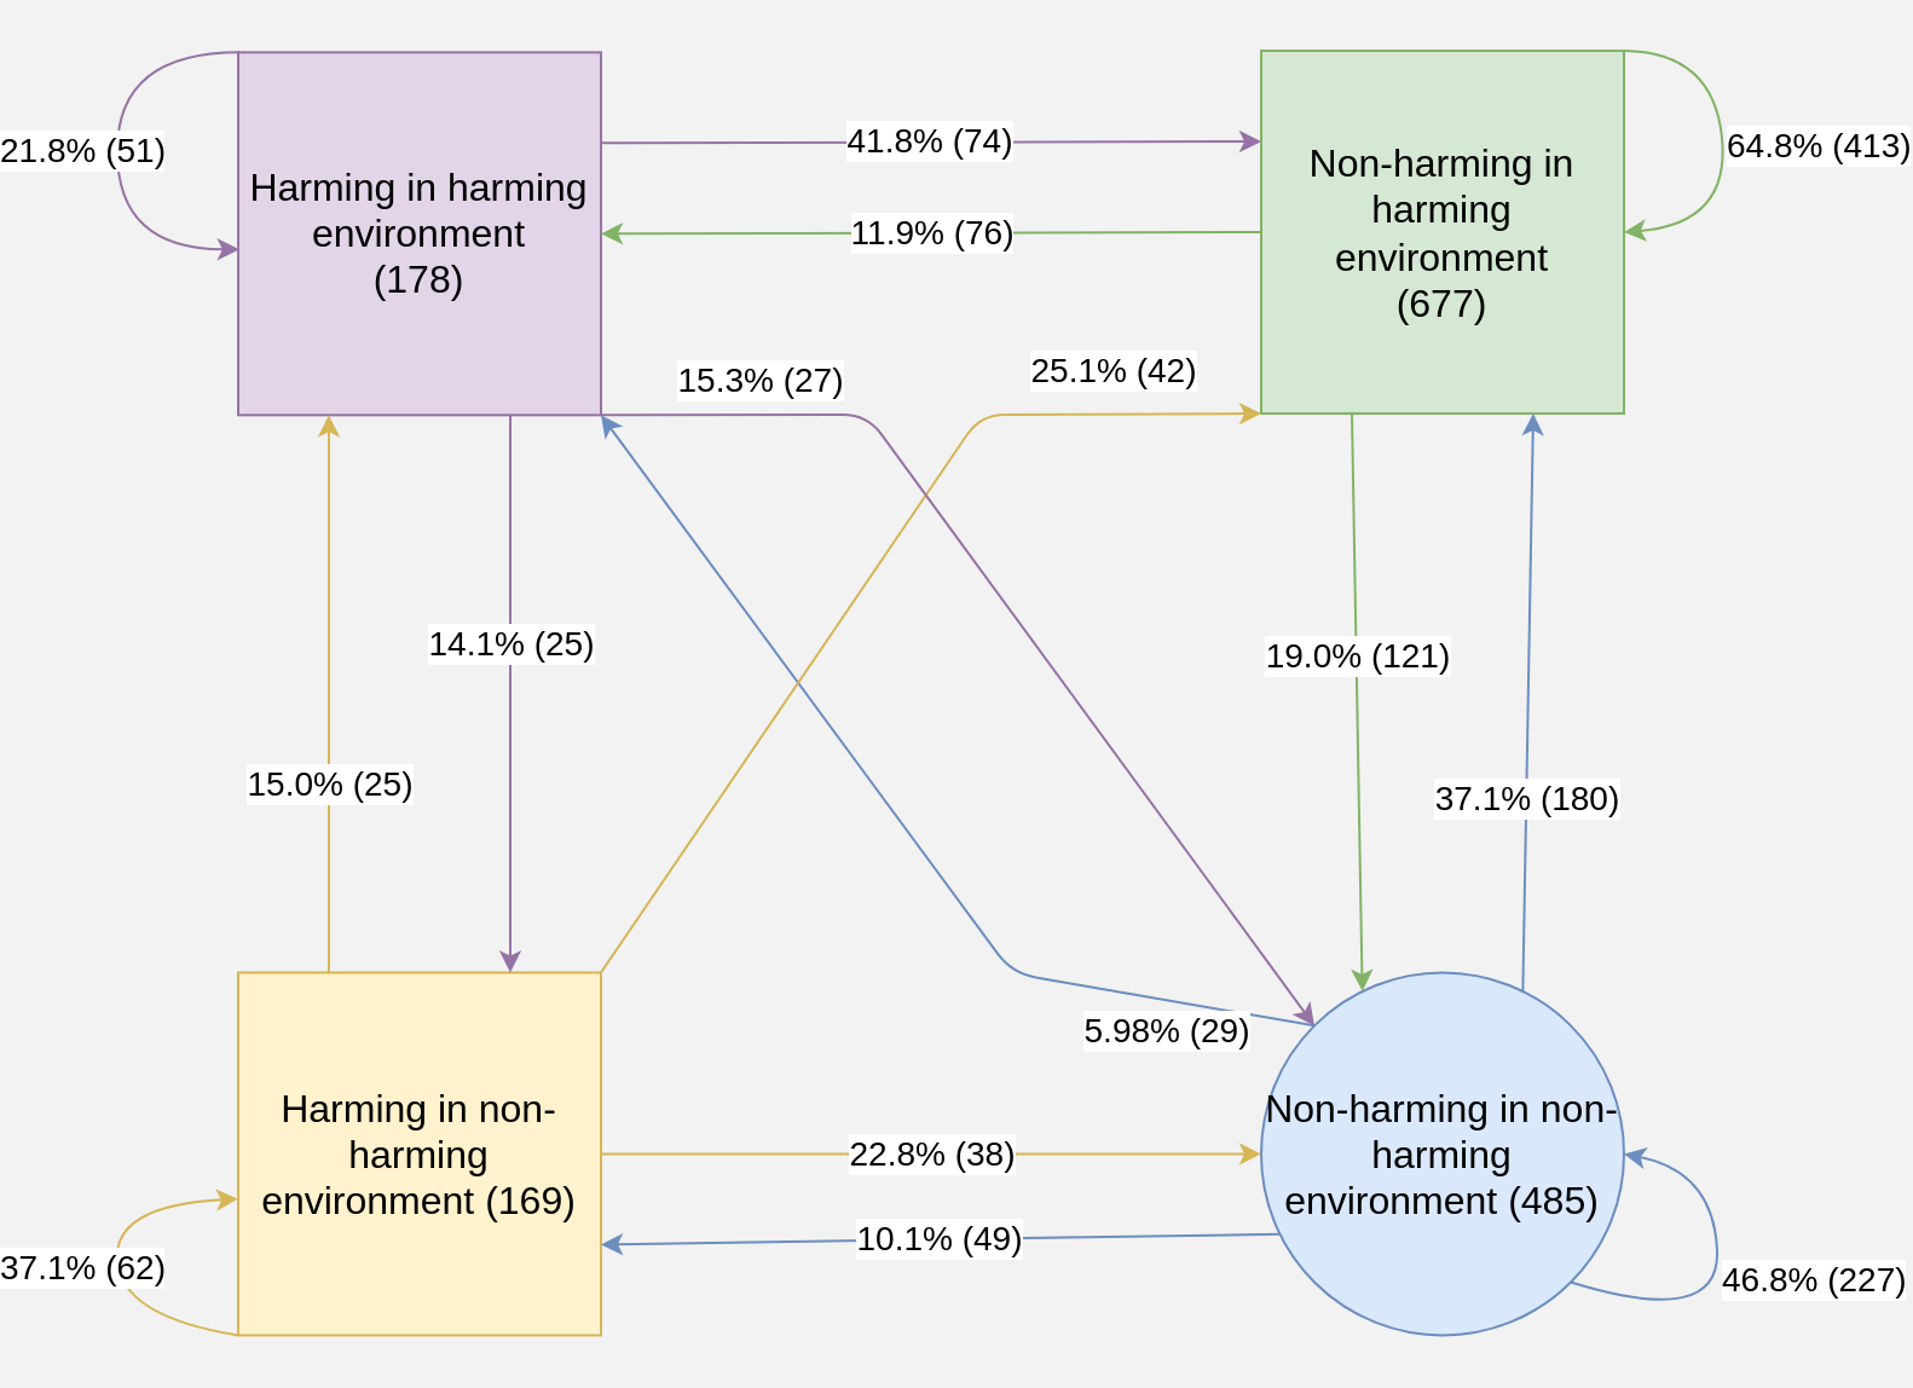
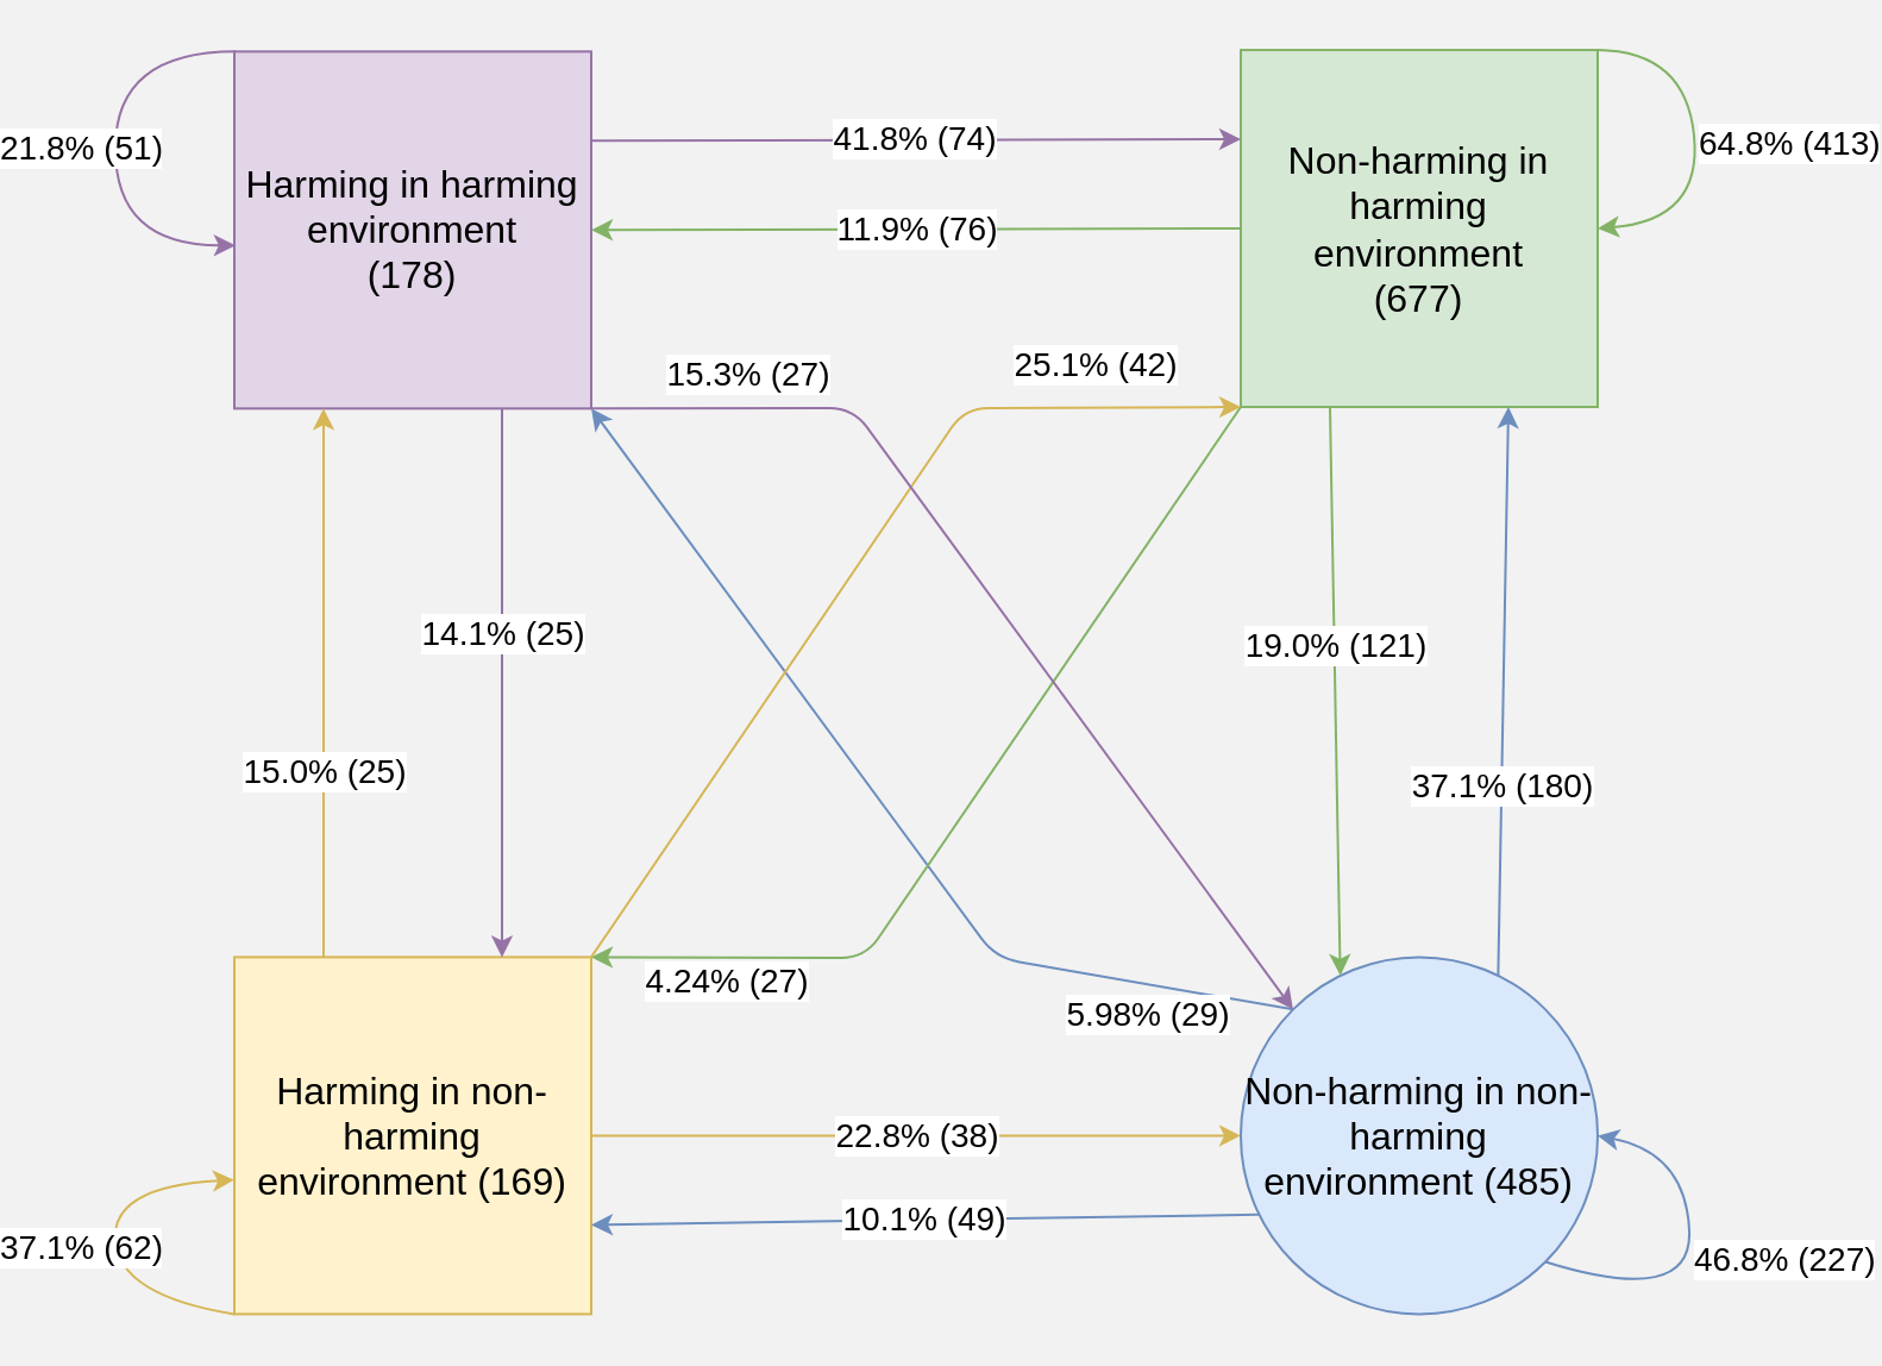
+ <mxCell id="15" value="4.24% (27)" style="endArrow=classic;html=1;fontSize=14;exitX=0;exitY=1;exitDx=0;exitDy=0;entryX=1;entryY=0;entryDx=0;entryDy=0;fillColor=#d5e8d4;strokeColor=#82b366;rounded=1;" parent="1" source="3" target="5" edge="1"><mxGeometry x="0.712" y="10" width="50" height="50" relative="1" as="geometry"><mxPoint x="404.609" y="367.734" as="sourcePoint" /><mxPoint x="491.565" y="265.804" as="targetPoint" /><Array as="points"><mxPoint x="337" y="402" /></Array><mxPoint as="offset" /></mxGeometry></mxCell>
